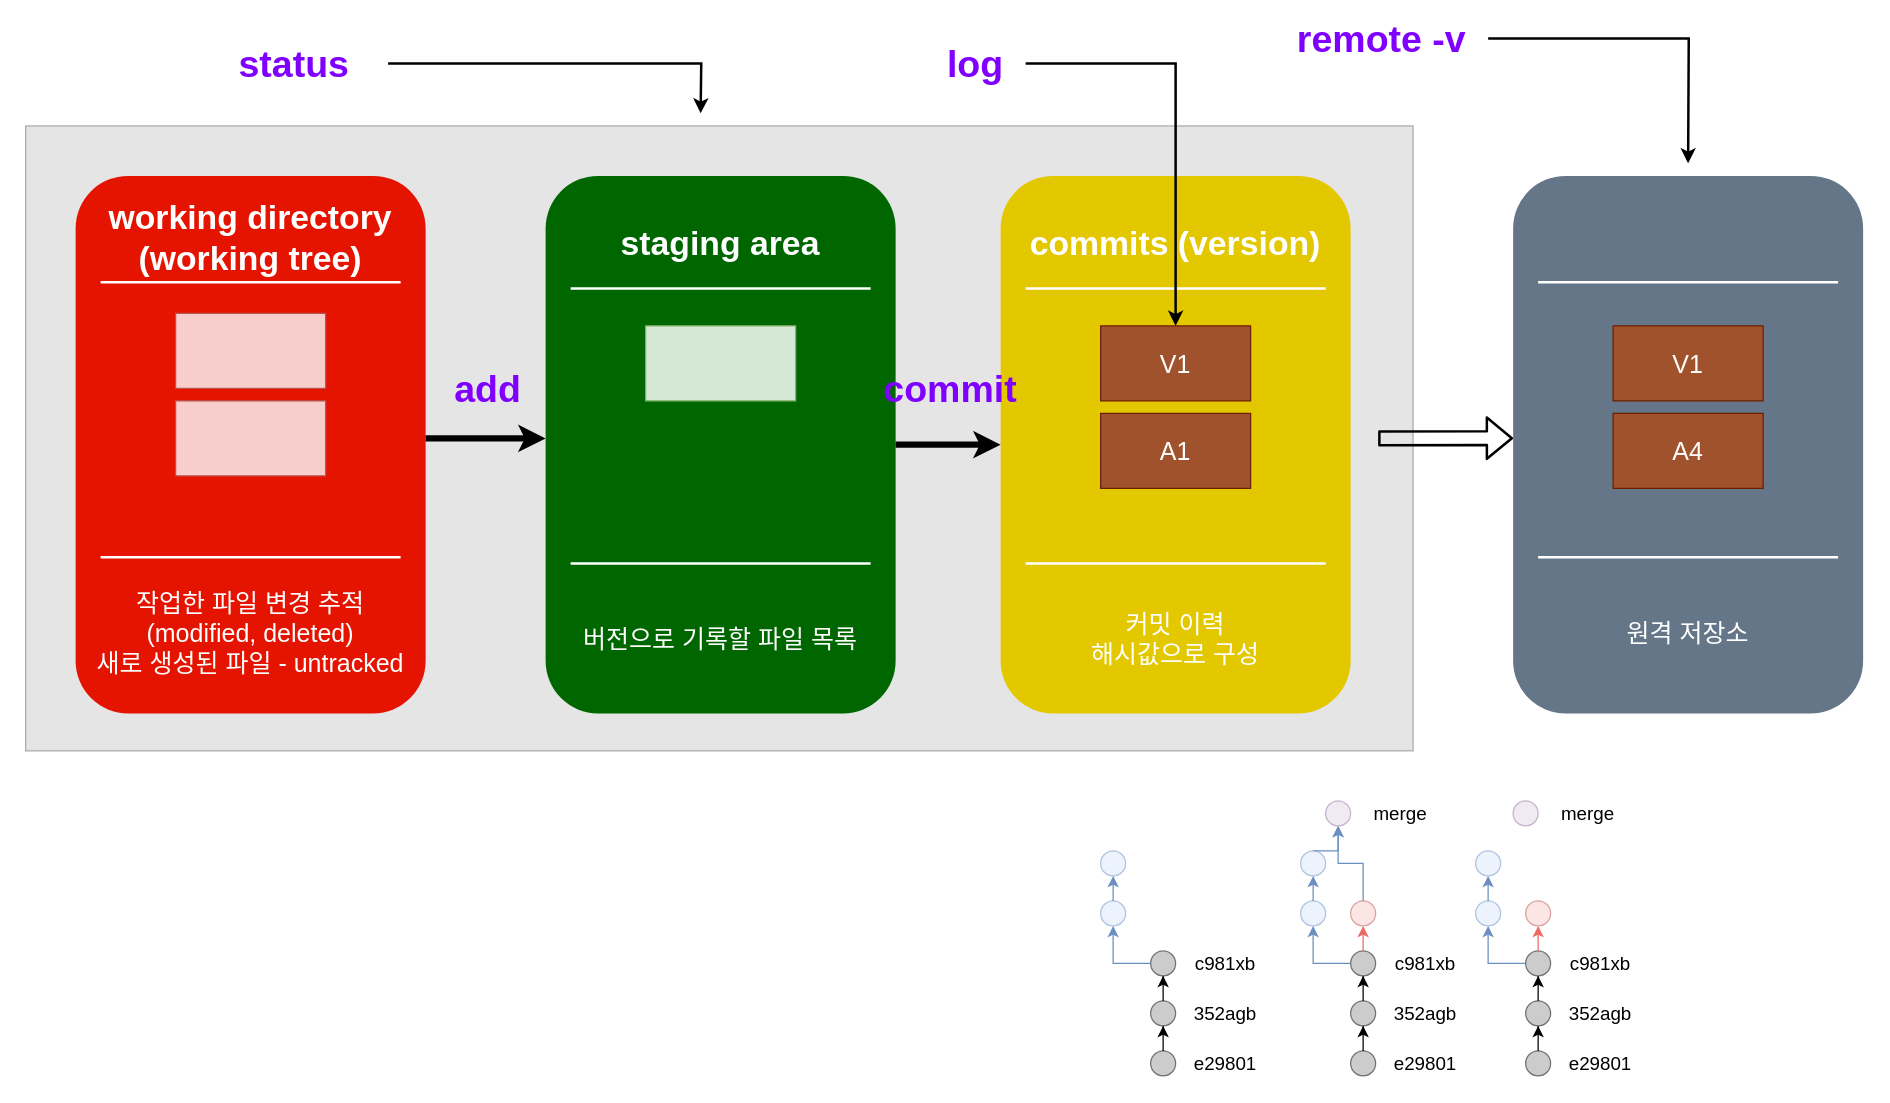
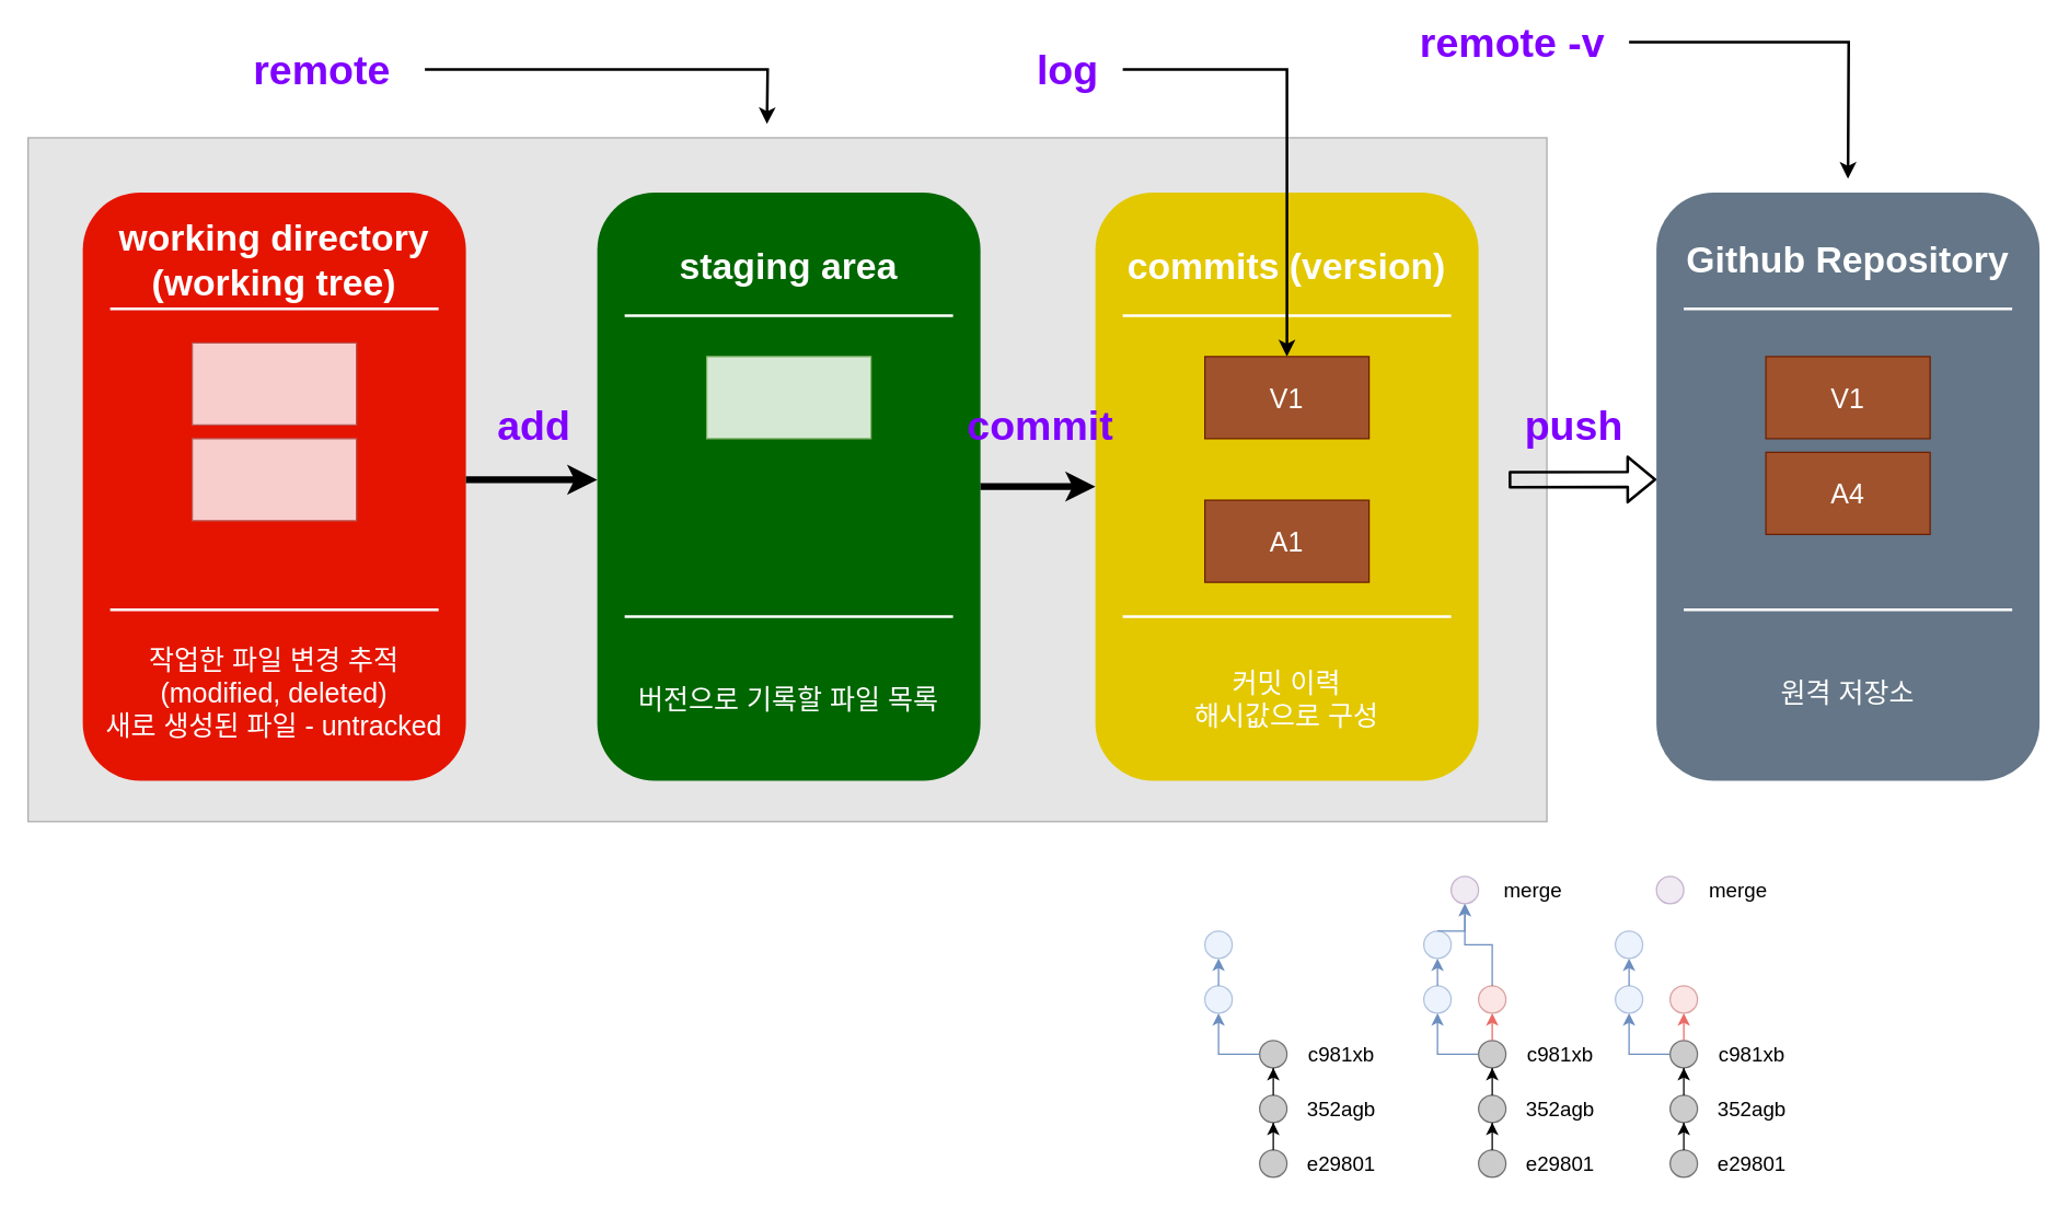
- <mxCell id="37" value="&lt;span style=&quot;font-size: 30px&quot;&gt;status&lt;/span&gt;" style="text;html=1;strokeColor=none;fillColor=none;align=center;verticalAlign=middle;whiteSpace=wrap;rounded=0;fontColor=#7F00FF;fontStyle=1" parent="1" vertex="1"><mxGeometry x="160" y="40" width="150" height="20" as="geometry" /></mxCell>
+ <mxCell id="37" value="&lt;span style=&quot;font-size: 30px&quot;&gt;remote&lt;/span&gt;" style="text;html=1;strokeColor=none;fillColor=none;align=center;verticalAlign=middle;whiteSpace=wrap;rounded=0;fontColor=#7F00FF;fontStyle=1" parent="1" vertex="1"><mxGeometry x="160" y="40" width="150" height="20" as="geometry" /></mxCell>
+ <mxCell id="19" value="Github Repository" style="text;html=1;strokeColor=none;fillColor=none;align=center;verticalAlign=middle;whiteSpace=wrap;rounded=0;shadow=0;fontSize=27;fontColor=#FFFFFF;fontStyle=1" parent="1" vertex="1"><mxGeometry x="1210" y="160" width="280" height="60" as="geometry" /></mxCell>
+ <mxCell id="27" value="&lt;span style=&quot;font-size: 30px&quot;&gt;&lt;font&gt;push&lt;/font&gt;&lt;/span&gt;" style="text;html=1;strokeColor=none;fillColor=none;align=center;verticalAlign=middle;whiteSpace=wrap;rounded=0;fontColor=#7F00FF;fontStyle=1" parent="1" vertex="1"><mxGeometry x="1130" y="300" width="40" height="20" as="geometry" /></mxCell>
- <mxCell id="29" value="A1" style="rounded=0;whiteSpace=wrap;html=1;fillColor=#a0522d;strokeColor=#6D1F00;fontColor=#ffffff;fontSize=20;" parent="1" vertex="1"><mxGeometry x="880" y="330" width="120" height="60" as="geometry" /></mxCell>
+ <mxCell id="29" value="A1" style="rounded=0;whiteSpace=wrap;html=1;fillColor=#a0522d;strokeColor=#6D1F00;fontColor=#ffffff;fontSize=20;" parent="1" vertex="1"><mxGeometry x="880" y="365" width="120" height="60" as="geometry" /></mxCell>
